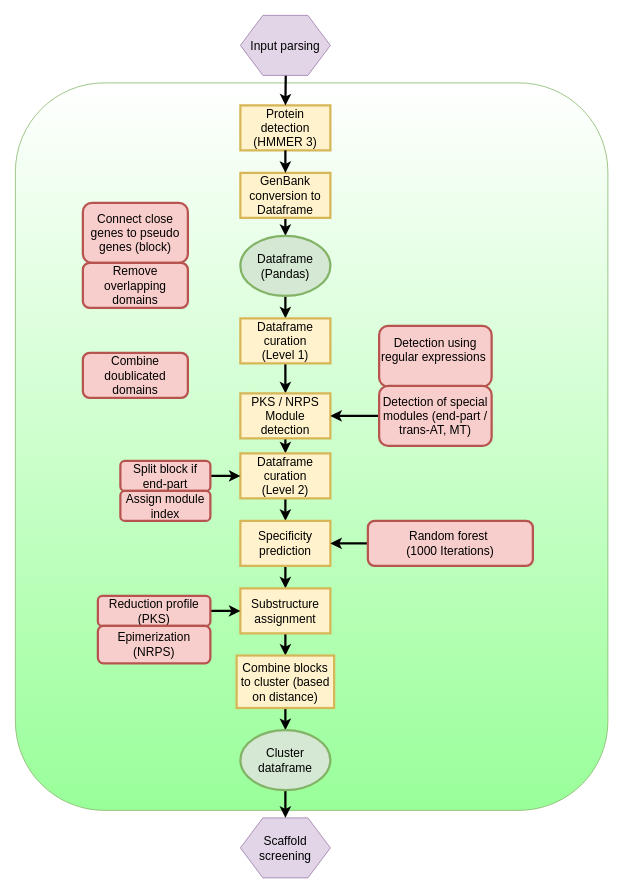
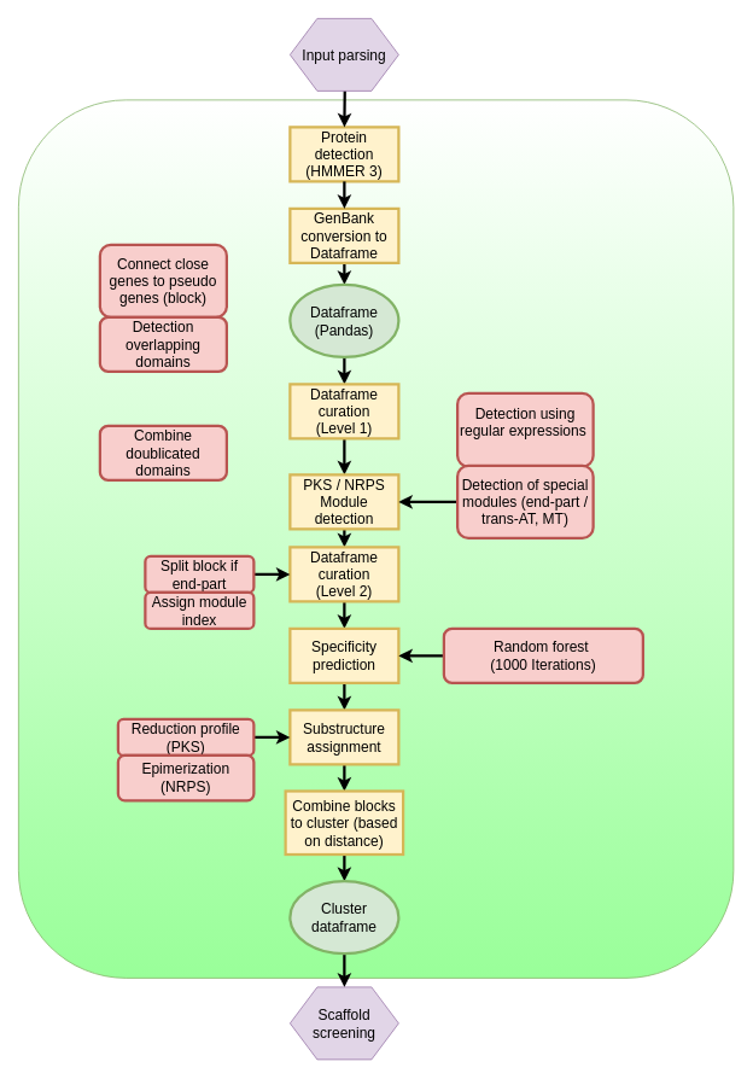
- <mxCell id="36" value="&lt;span style=&quot;font-size: 16px&quot;&gt;Remove overlapping domains&lt;/span&gt;" style="rounded=1;whiteSpace=wrap;html=1;fillColor=#f8cecc;strokeColor=#b85450;strokeWidth=3;fontSize=16;" vertex="1" parent="1"><mxGeometry x="110" y="350" width="140" height="60" as="geometry" /></mxCell>
+ <mxCell id="36" value="&lt;span style=&quot;font-size: 16px&quot;&gt;Detection overlapping domains&lt;/span&gt;" style="rounded=1;whiteSpace=wrap;html=1;fillColor=#f8cecc;strokeColor=#b85450;strokeWidth=3;fontSize=16;" vertex="1" parent="1"><mxGeometry x="110" y="350" width="140" height="60" as="geometry" /></mxCell>
